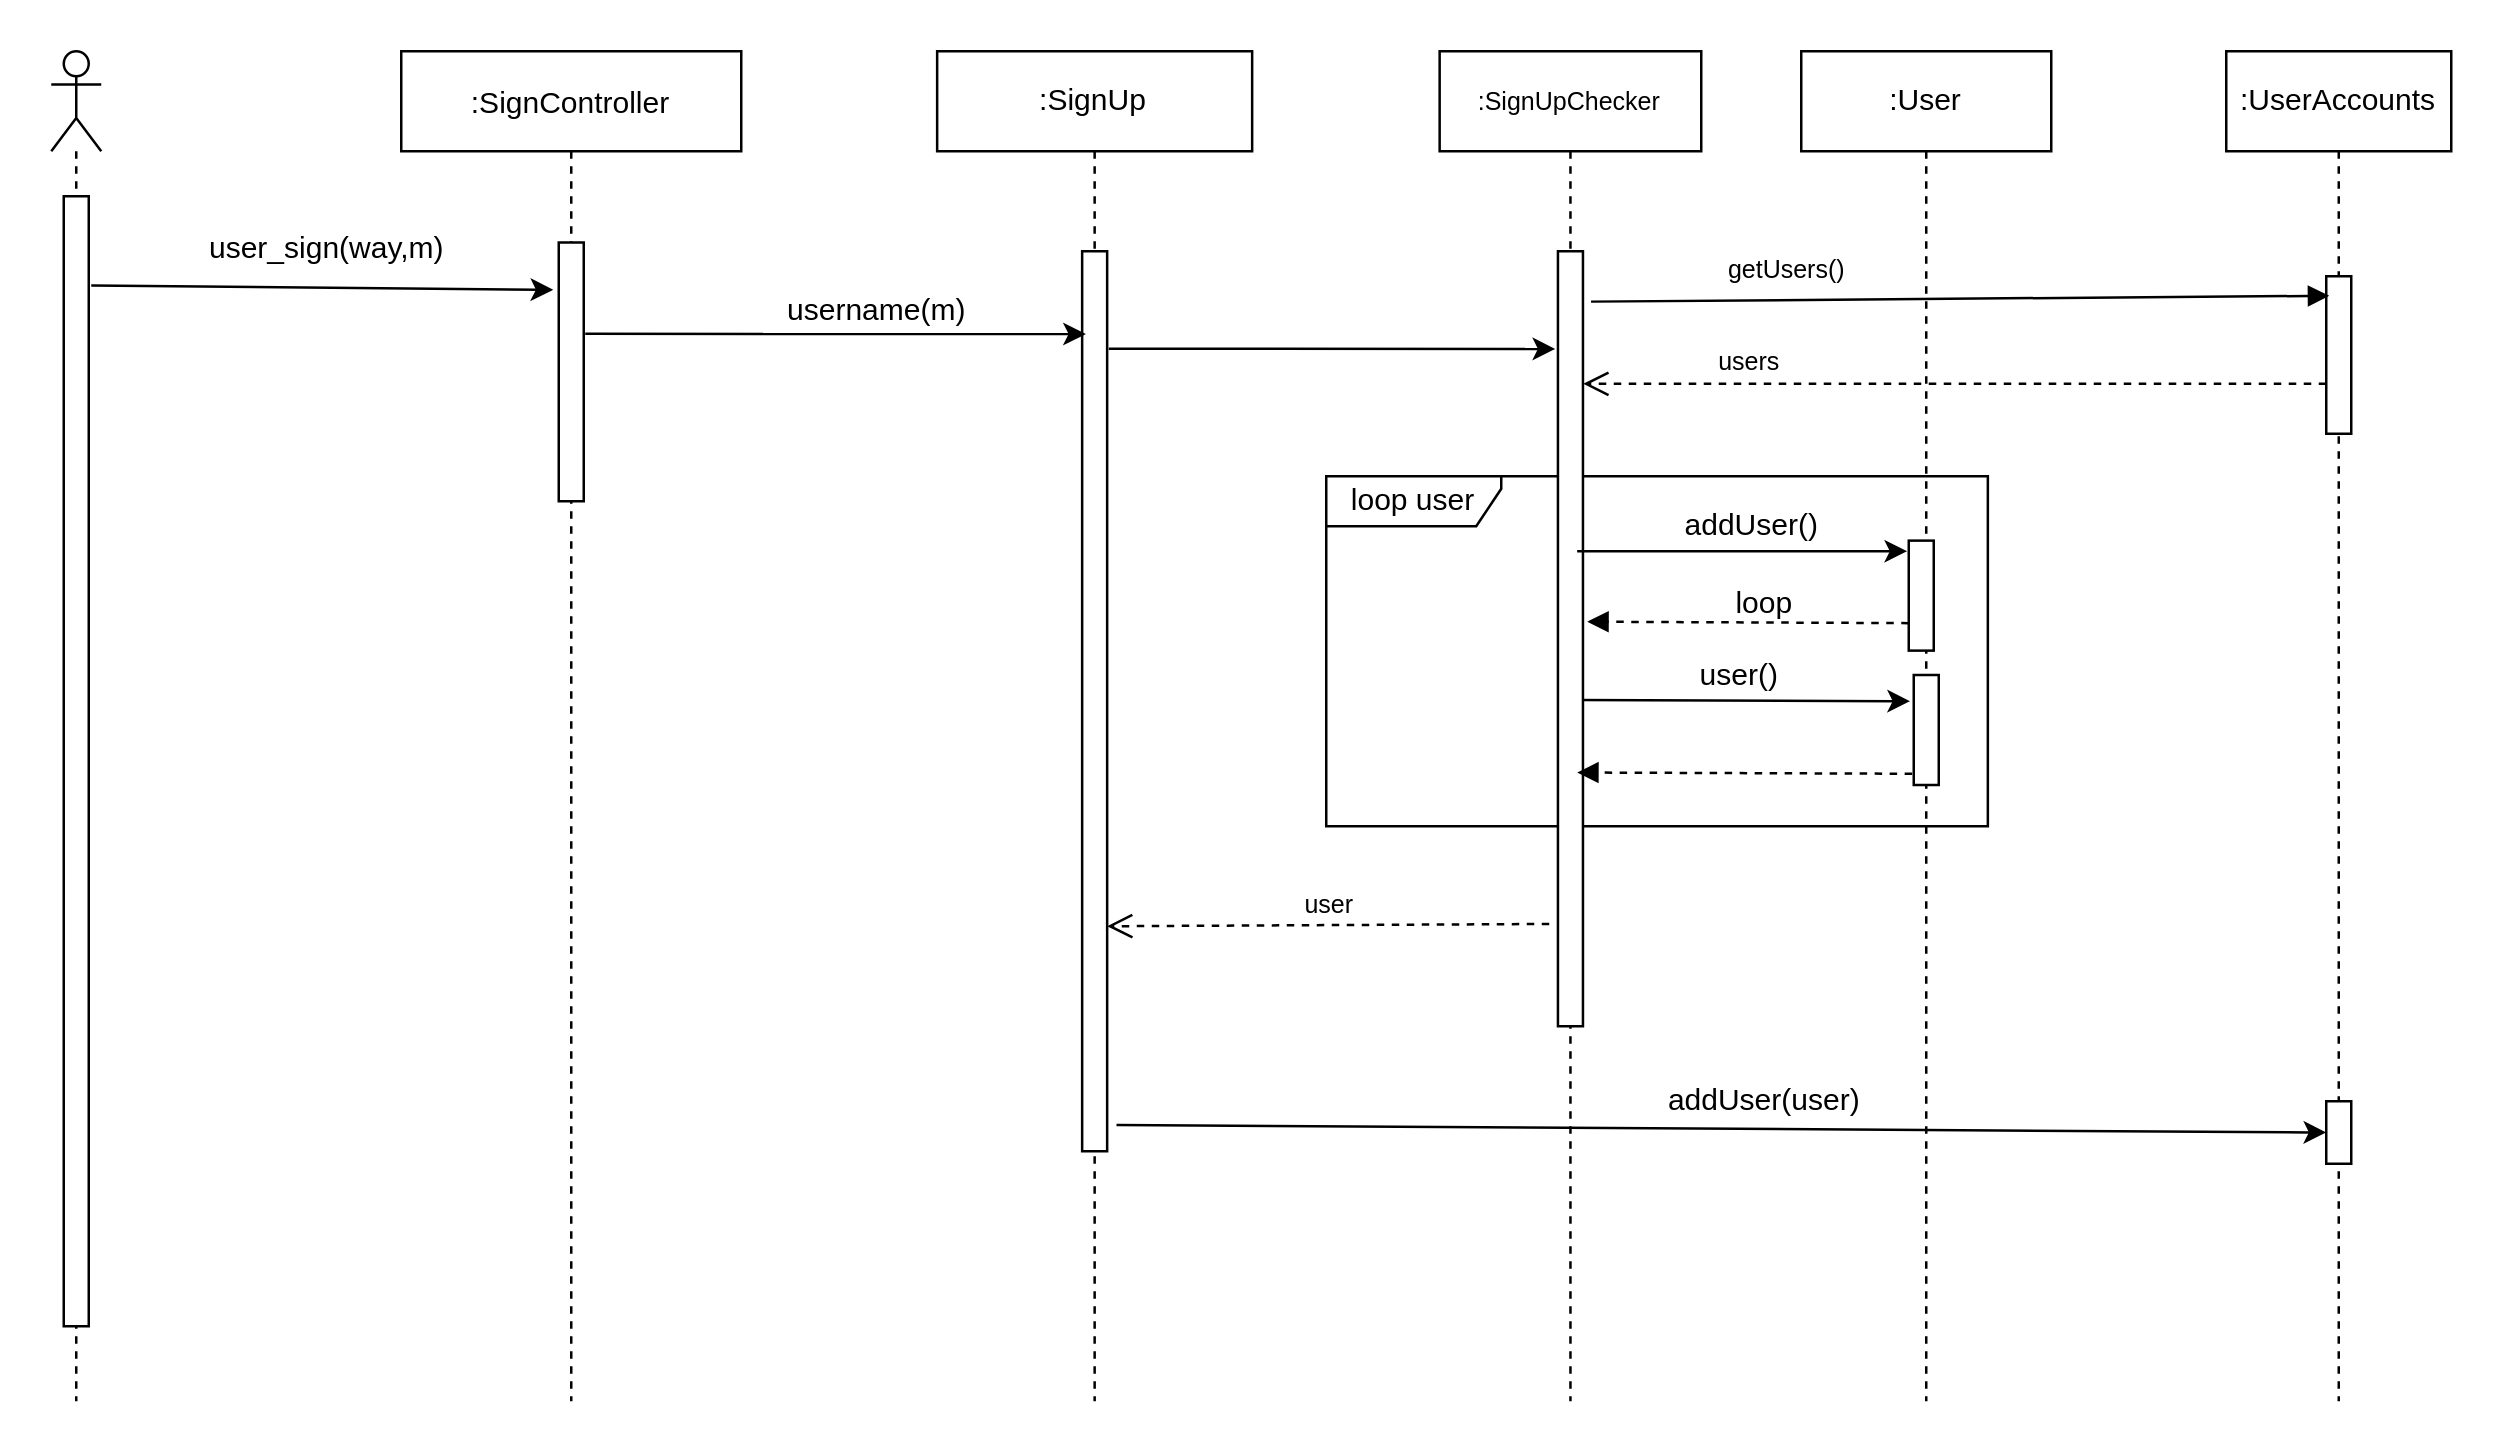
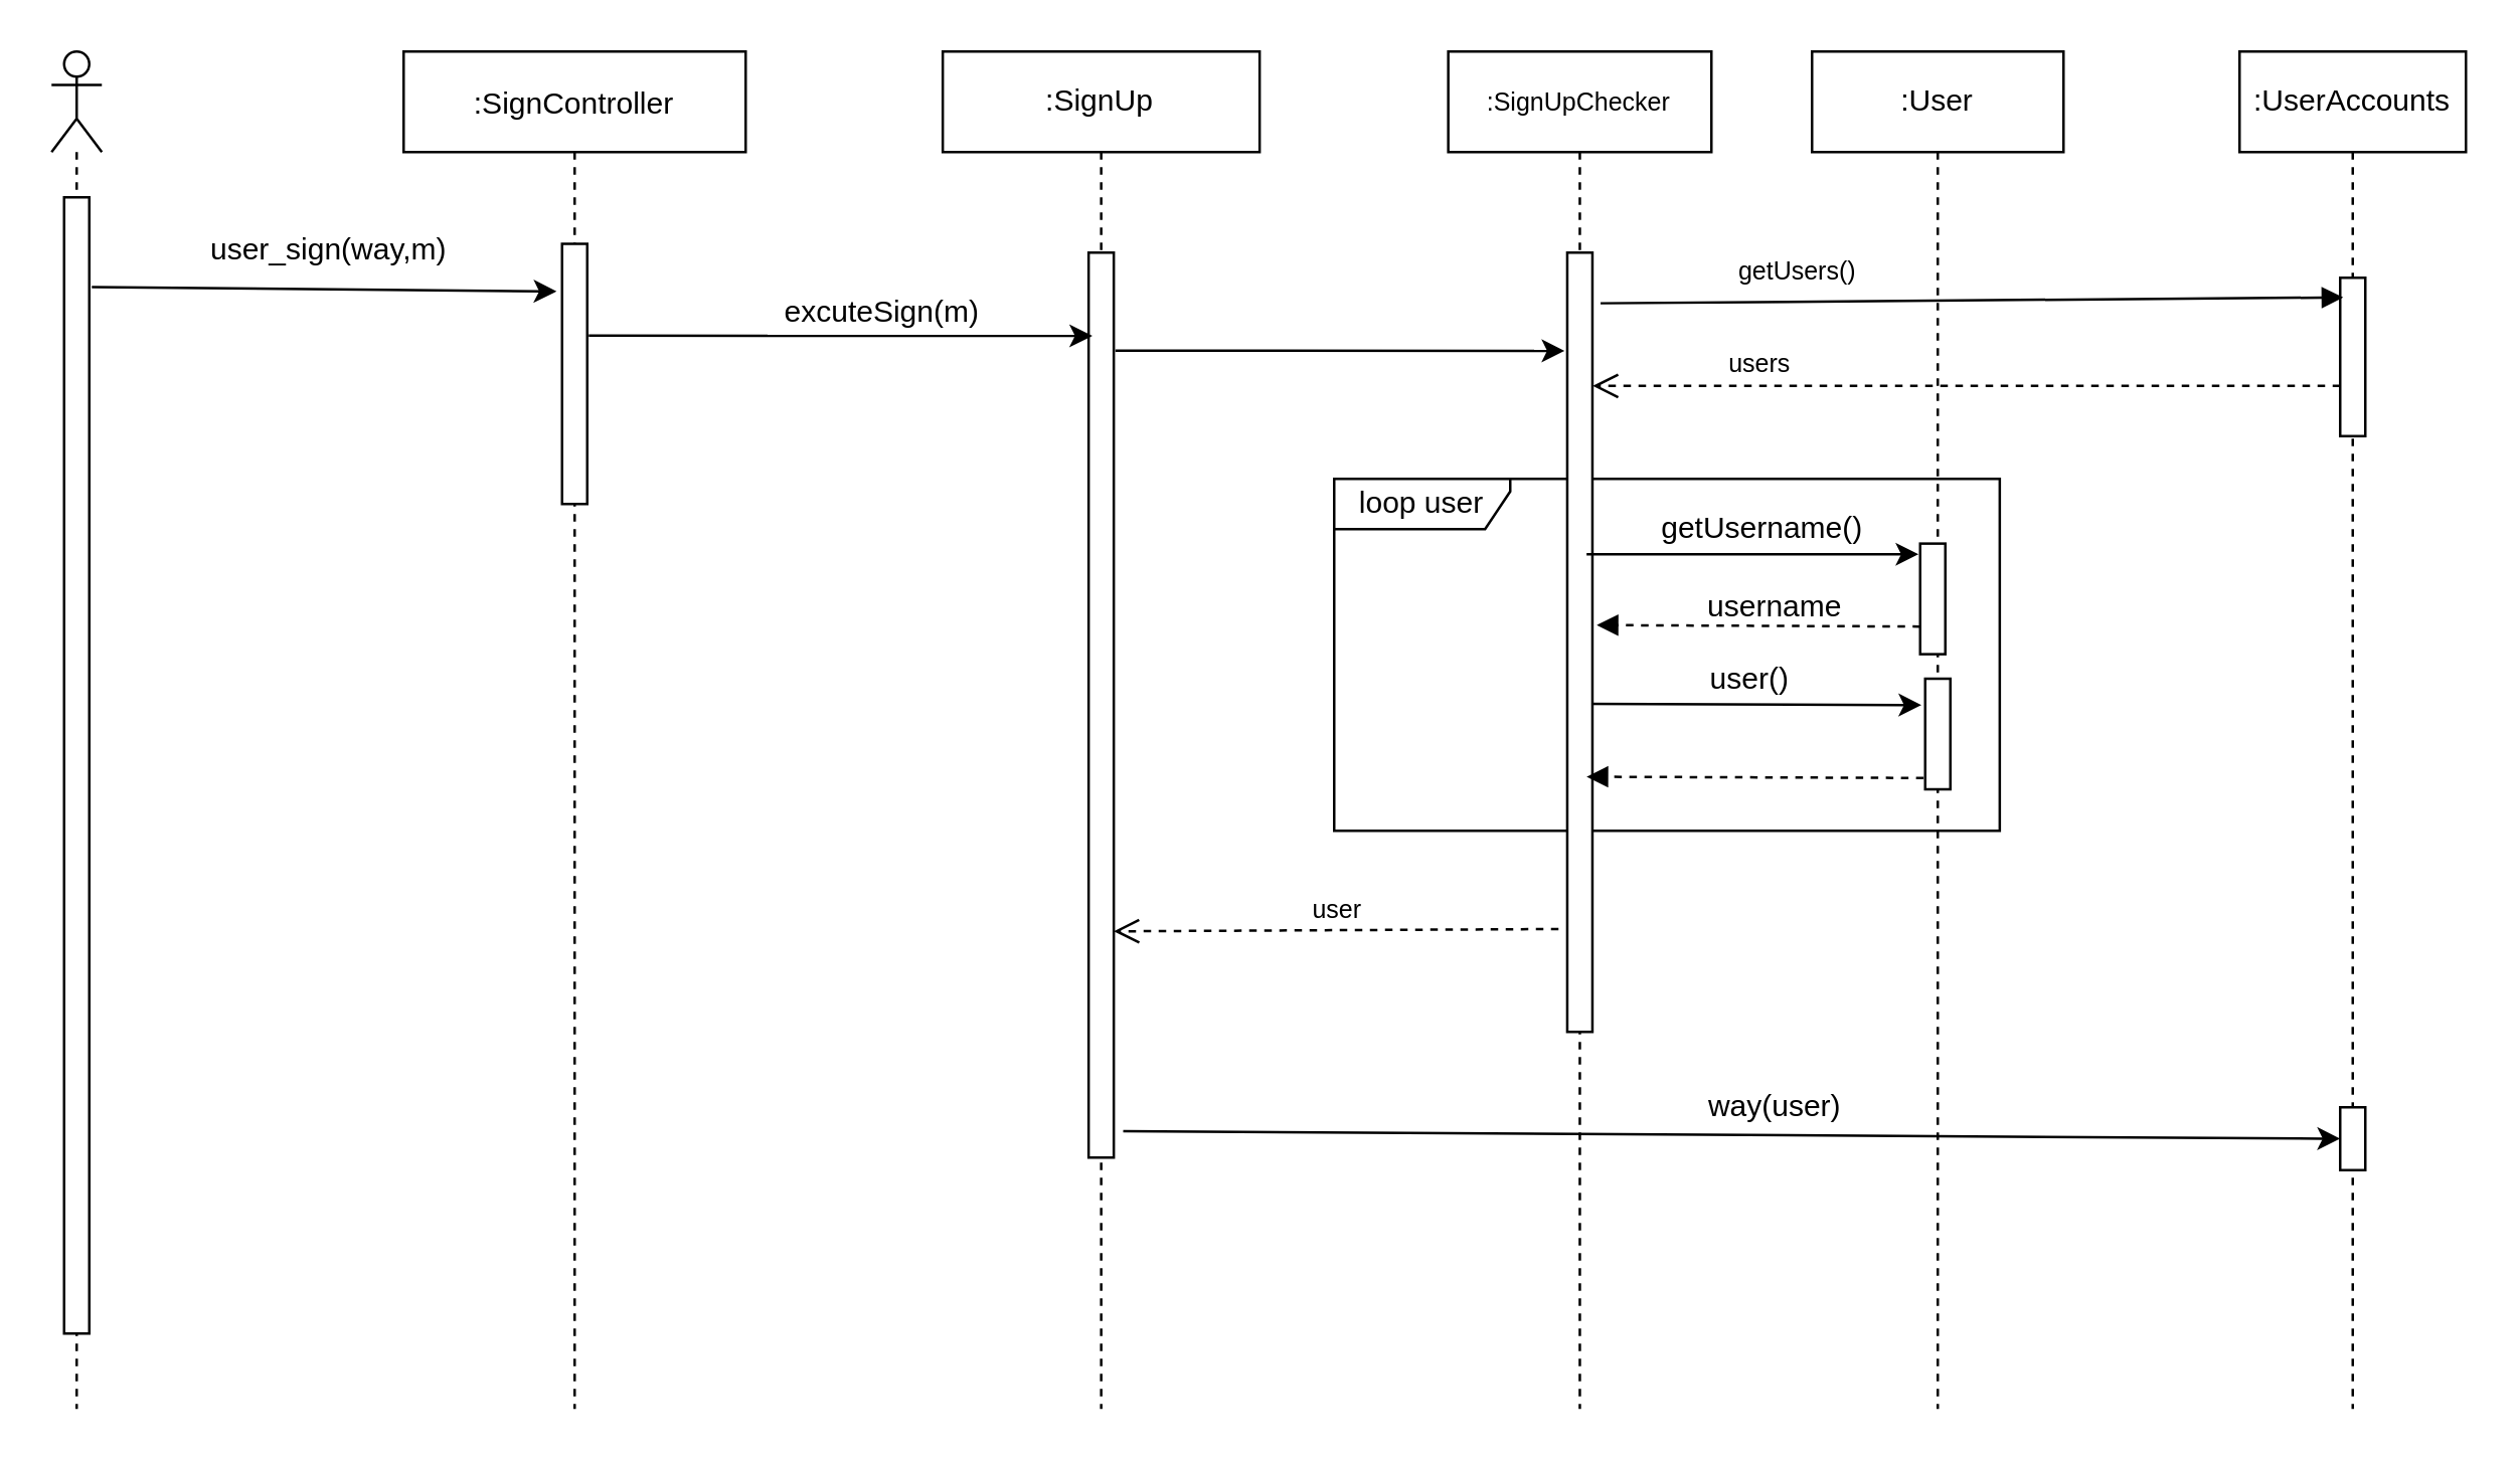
- <mxCell id="7" value="username(m)" style="text;html=1;align=center;verticalAlign=middle;resizable=0;points=[];autosize=1;strokeColor=none;fillColor=none;" parent="1" vertex="1"><mxGeometry x="305.36" y="114" width="90" height="20" as="geometry" /></mxCell>
+ <mxCell id="7" value="excuteSign(m)" style="text;html=1;align=center;verticalAlign=middle;resizable=0;points=[];autosize=1;strokeColor=none;fillColor=none;" parent="1" vertex="1"><mxGeometry x="305.36" y="114" width="90" height="20" as="geometry" /></mxCell>
- <mxCell id="19" value="addUser()" style="text;html=1;align=center;verticalAlign=middle;resizable=0;points=[];autosize=1;strokeColor=none;fillColor=none;" parent="1" vertex="1"><mxGeometry x="650" y="200" width="100" height="20" as="geometry" /></mxCell>
+ <mxCell id="19" value="getUsername()" style="text;html=1;align=center;verticalAlign=middle;resizable=0;points=[];autosize=1;strokeColor=none;fillColor=none;" parent="1" vertex="1"><mxGeometry x="650" y="200" width="100" height="20" as="geometry" /></mxCell>
- <mxCell id="14" value="loop" style="text;html=1;align=center;verticalAlign=middle;resizable=0;points=[];autosize=1;strokeColor=none;fillColor=none;" parent="1" vertex="1"><mxGeometry x="670" y="230.5" width="70" height="20" as="geometry" /></mxCell>
+ <mxCell id="14" value="username" style="text;html=1;align=center;verticalAlign=middle;resizable=0;points=[];autosize=1;strokeColor=none;fillColor=none;" parent="1" vertex="1"><mxGeometry x="670" y="230.5" width="70" height="20" as="geometry" /></mxCell>
- <mxCell id="22" value="addUser(user)" style="text;html=1;align=center;verticalAlign=middle;resizable=0;points=[];autosize=1;strokeColor=none;fillColor=none;" parent="1" vertex="1"><mxGeometry x="660" y="430" width="90" height="20" as="geometry" /></mxCell>
+ <mxCell id="22" value="way(user)" style="text;html=1;align=center;verticalAlign=middle;resizable=0;points=[];autosize=1;strokeColor=none;fillColor=none;" parent="1" vertex="1"><mxGeometry x="660" y="430" width="90" height="20" as="geometry" /></mxCell>
